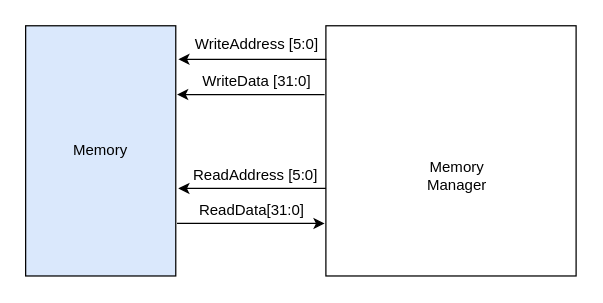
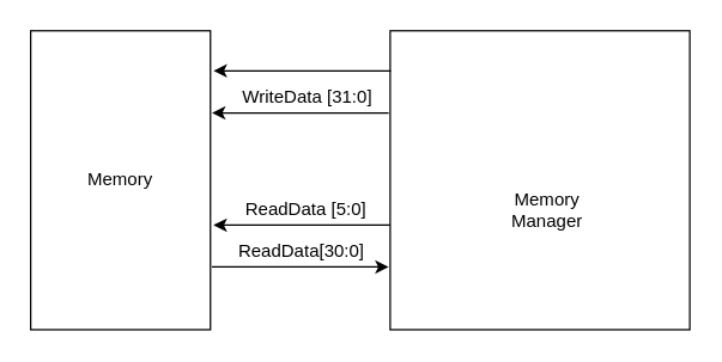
- <mxCell id="9" value="WriteAddress [5:0]" style="text;html=1;align=center;verticalAlign=middle;whiteSpace=wrap;rounded=0;" vertex="1" parent="1"><mxGeometry x="150" y="20" width="110" height="30" as="geometry" /></mxCell>
- <mxCell id="4" value="Memory" style="rounded=0;whiteSpace=wrap;html=1;fillColor=#dae8fc;" vertex="1" parent="1"><mxGeometry x="20" y="20" width="120" height="200" as="geometry" /></mxCell>
+ <mxCell id="4" value="Memory" style="rounded=0;whiteSpace=wrap;html=1;" vertex="1" parent="1"><mxGeometry x="20" y="20" width="120" height="200" as="geometry" /></mxCell>
- <mxCell id="2" value="ReadAddress [5:0]" style="text;html=1;align=center;verticalAlign=middle;whiteSpace=wrap;rounded=0;" vertex="1" parent="1"><mxGeometry x="149" y="125" width="110" height="30" as="geometry" /></mxCell>
+ <mxCell id="2" value="ReadData [5:0]" style="text;html=1;align=center;verticalAlign=middle;whiteSpace=wrap;rounded=0;" vertex="1" parent="1"><mxGeometry x="149" y="125" width="110" height="30" as="geometry" /></mxCell>
- <mxCell id="11" value="ReadData[31:0]" style="text;html=1;align=center;verticalAlign=middle;whiteSpace=wrap;rounded=0;" vertex="1" parent="1"><mxGeometry x="146" y="153" width="110" height="30" as="geometry" /></mxCell>
+ <mxCell id="11" value="ReadData[30:0]" style="text;html=1;align=center;verticalAlign=middle;whiteSpace=wrap;rounded=0;" vertex="1" parent="1"><mxGeometry x="146" y="153" width="110" height="30" as="geometry" /></mxCell>
